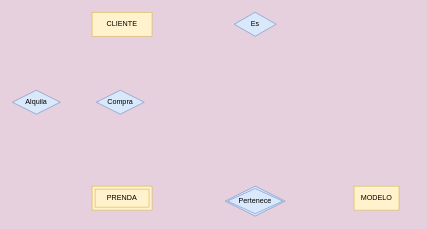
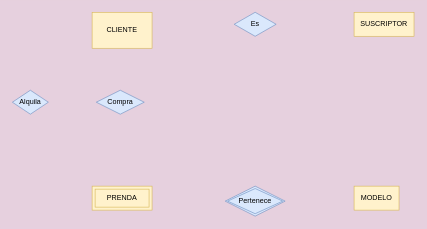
- <mxCell id="2" value="CLIENTE" style="whiteSpace=wrap;html=1;align=center;fillColor=#fff2cc;strokeColor=#d6b656;" vertex="1" parent="1"><mxGeometry x="153" y="20" width="100" height="40" as="geometry" /></mxCell>
+ <mxCell id="2" value="CLIENTE" style="whiteSpace=wrap;html=1;align=center;fillColor=#fff2cc;strokeColor=#d6b656;" vertex="1" parent="1"><mxGeometry x="153" y="20" width="100" height="60" as="geometry" /></mxCell>
+ <mxCell id="3" value="SUSCRIPTOR" style="whiteSpace=wrap;html=1;align=center;fillColor=#fff2cc;strokeColor=#d6b656;" vertex="1" parent="1"><mxGeometry x="590" y="20" width="100" height="40" as="geometry" /></mxCell>
- <mxCell id="8" value="Alquila" style="shape=rhombus;perimeter=rhombusPerimeter;whiteSpace=wrap;html=1;align=center;fillColor=#dae8fc;strokeColor=#6c8ebf;" vertex="1" parent="1"><mxGeometry x="20" y="150" width="80" height="40" as="geometry" /></mxCell>
+ <mxCell id="8" value="Alquila" style="shape=rhombus;perimeter=rhombusPerimeter;whiteSpace=wrap;html=1;align=center;fillColor=#dae8fc;strokeColor=#6c8ebf;" vertex="1" parent="1"><mxGeometry x="20" y="150" width="60" height="40" as="geometry" /></mxCell>
